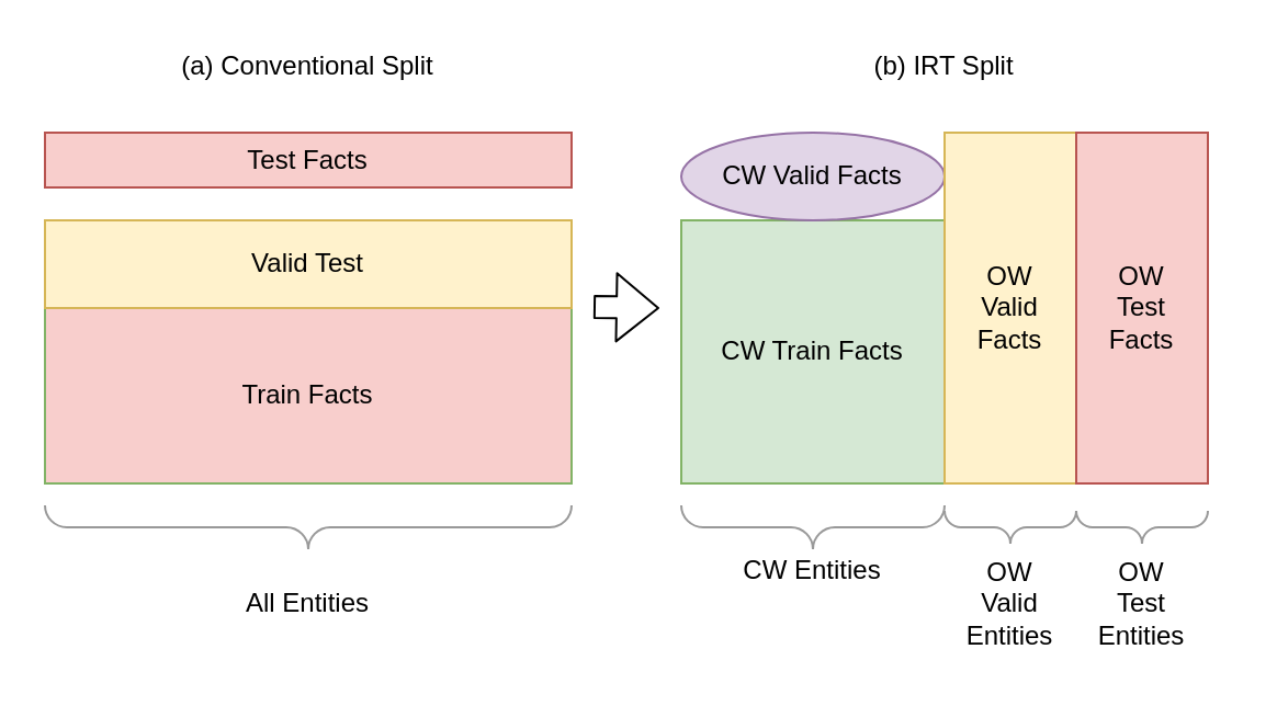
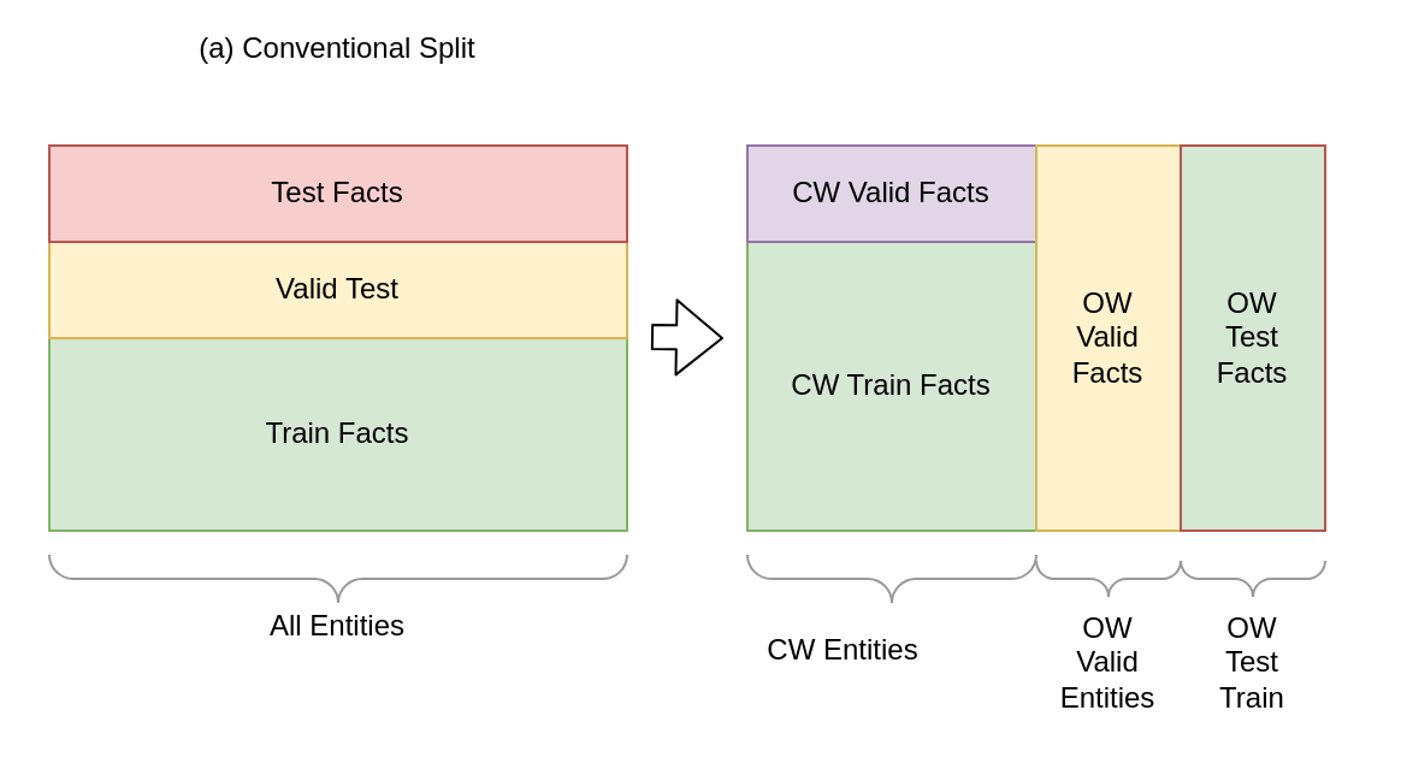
- <mxCell id="18" value="(a) Conventional Split" style="text;html=1;strokeColor=none;fillColor=none;align=center;verticalAlign=middle;whiteSpace=wrap;rounded=0;" vertex="1" parent="1"><mxGeometry x="60" y="20" width="160" height="20" as="geometry" /></mxCell>
+ <mxCell id="18" value="(a) Conventional Split" style="text;html=1;strokeColor=none;fillColor=none;align=center;verticalAlign=middle;whiteSpace=wrap;rounded=0;" vertex="1" parent="1"><mxGeometry x="60" y="10" width="160" height="20" as="geometry" /></mxCell>
- <mxCell id="19" value="(b) IRT Split" style="text;html=1;strokeColor=none;fillColor=none;align=center;verticalAlign=middle;whiteSpace=wrap;rounded=0;" vertex="1" parent="1"><mxGeometry x="350" y="20" width="160" height="20" as="geometry" /></mxCell>
- <mxCell id="14" value="Test Facts" style="rounded=0;whiteSpace=wrap;html=1;fillColor=#f8cecc;strokeColor=#b85450;" parent="1" vertex="1"><mxGeometry x="20" y="60" width="240" height="25" as="geometry" /></mxCell>
+ <mxCell id="14" value="Test Facts" style="rounded=0;whiteSpace=wrap;html=1;fillColor=#f8cecc;strokeColor=#b85450;" parent="1" vertex="1"><mxGeometry x="20" y="60" width="240" height="40" as="geometry" /></mxCell>
- <mxCell id="15" value="CW Valid Facts" style="ellipse;whiteSpace=wrap;html=1;fillColor=#e1d5e7;strokeColor=#9673a6;" parent="1" vertex="1"><mxGeometry x="310" y="60" width="120" height="40" as="geometry" /></mxCell>
+ <mxCell id="15" value="CW Valid Facts" style="rounded=0;whiteSpace=wrap;html=1;fillColor=#e1d5e7;strokeColor=#9673a6;" parent="1" vertex="1"><mxGeometry x="310" y="60" width="120" height="40" as="geometry" /></mxCell>
- <mxCell id="17" value="OW&lt;br&gt;Test&lt;br&gt;Facts" style="rounded=0;whiteSpace=wrap;html=1;fillColor=#f8cecc;strokeColor=#b85450;" parent="1" vertex="1"><mxGeometry x="490" y="60" width="60" height="160" as="geometry" /></mxCell>
+ <mxCell id="17" value="OW&lt;br&gt;Test&lt;br&gt;Facts" style="rounded=0;whiteSpace=wrap;html=1;fillColor=#d5e8d4;strokeColor=#b85450;" parent="1" vertex="1"><mxGeometry x="490" y="60" width="60" height="160" as="geometry" /></mxCell>
- <mxCell id="3" value="Train Facts" style="rounded=0;whiteSpace=wrap;html=1;fillColor=#f8cecc;strokeColor=#82b366;" parent="1" vertex="1"><mxGeometry x="20" y="140" width="240" height="80" as="geometry" /></mxCell>
+ <mxCell id="3" value="Train Facts" style="rounded=0;whiteSpace=wrap;html=1;fillColor=#d5e8d4;strokeColor=#82b366;" parent="1" vertex="1"><mxGeometry x="20" y="140" width="240" height="80" as="geometry" /></mxCell>
- <mxCell id="9" value="CW Entities" style="text;html=1;strokeColor=none;fillColor=none;align=center;verticalAlign=middle;whiteSpace=wrap;rounded=0;" parent="1" vertex="1"><mxGeometry x="330" y="250" width="80" height="20" as="geometry" /></mxCell>
+ <mxCell id="9" value="CW Entities" style="text;html=1;strokeColor=none;fillColor=none;align=center;verticalAlign=middle;whiteSpace=wrap;rounded=0;" parent="1" vertex="1"><mxGeometry x="310" y="260" width="80" height="20" as="geometry" /></mxCell>
- <mxCell id="7" value="All Entities" style="text;html=1;strokeColor=none;fillColor=none;align=center;verticalAlign=middle;whiteSpace=wrap;rounded=0;" parent="1" vertex="1"><mxGeometry x="100" y="265" width="80" height="20" as="geometry" /></mxCell>
+ <mxCell id="7" value="All Entities" style="text;html=1;strokeColor=none;fillColor=none;align=center;verticalAlign=middle;whiteSpace=wrap;rounded=0;" parent="1" vertex="1"><mxGeometry x="100" y="250" width="80" height="20" as="geometry" /></mxCell>
- <mxCell id="13" value="OW&lt;br&gt;Test&lt;br&gt;Entities" style="text;html=1;strokeColor=none;fillColor=none;align=center;verticalAlign=middle;whiteSpace=wrap;rounded=0;" parent="1" vertex="1"><mxGeometry x="480" y="250" width="80" height="50" as="geometry" /></mxCell>
+ <mxCell id="13" value="OW&lt;br&gt;Test&lt;br&gt;Train" style="text;html=1;strokeColor=none;fillColor=none;align=center;verticalAlign=middle;whiteSpace=wrap;rounded=0;" parent="1" vertex="1"><mxGeometry x="480" y="250" width="80" height="50" as="geometry" /></mxCell>
